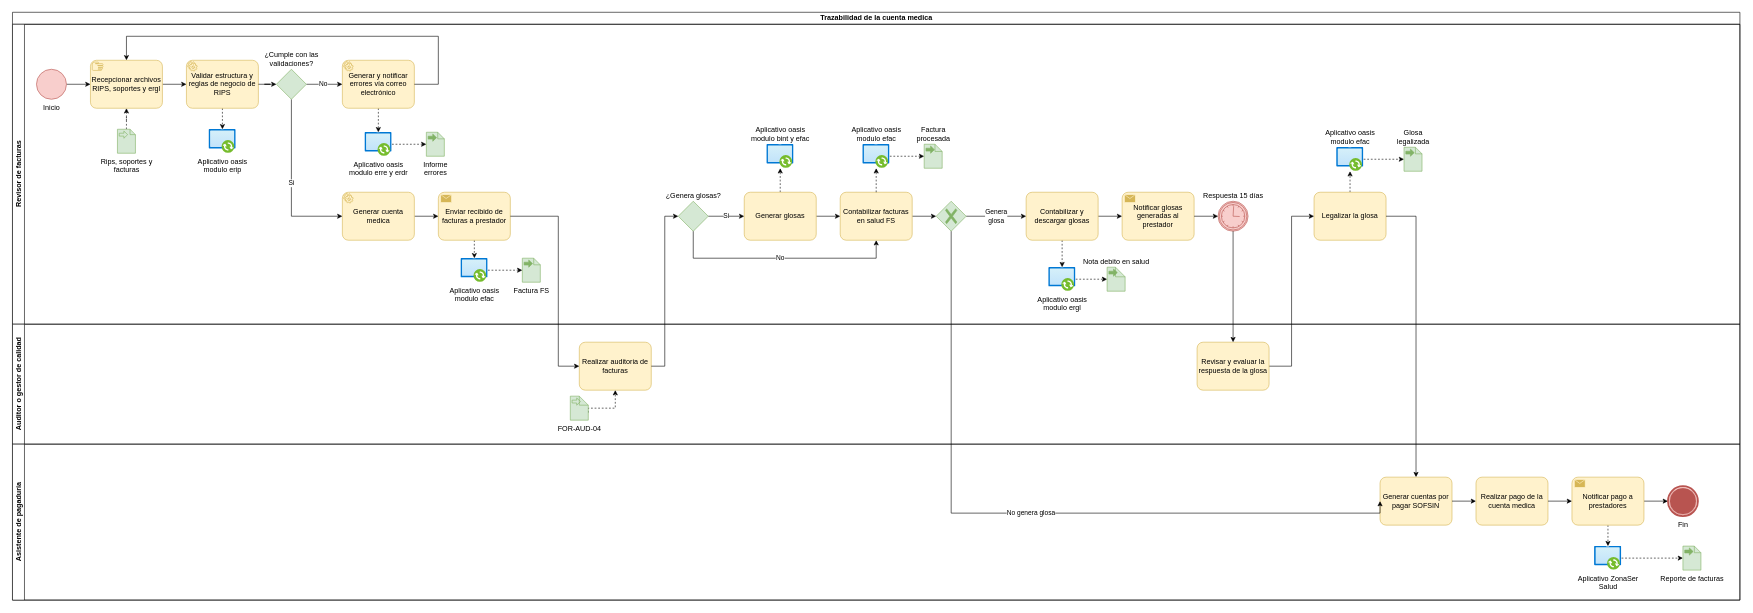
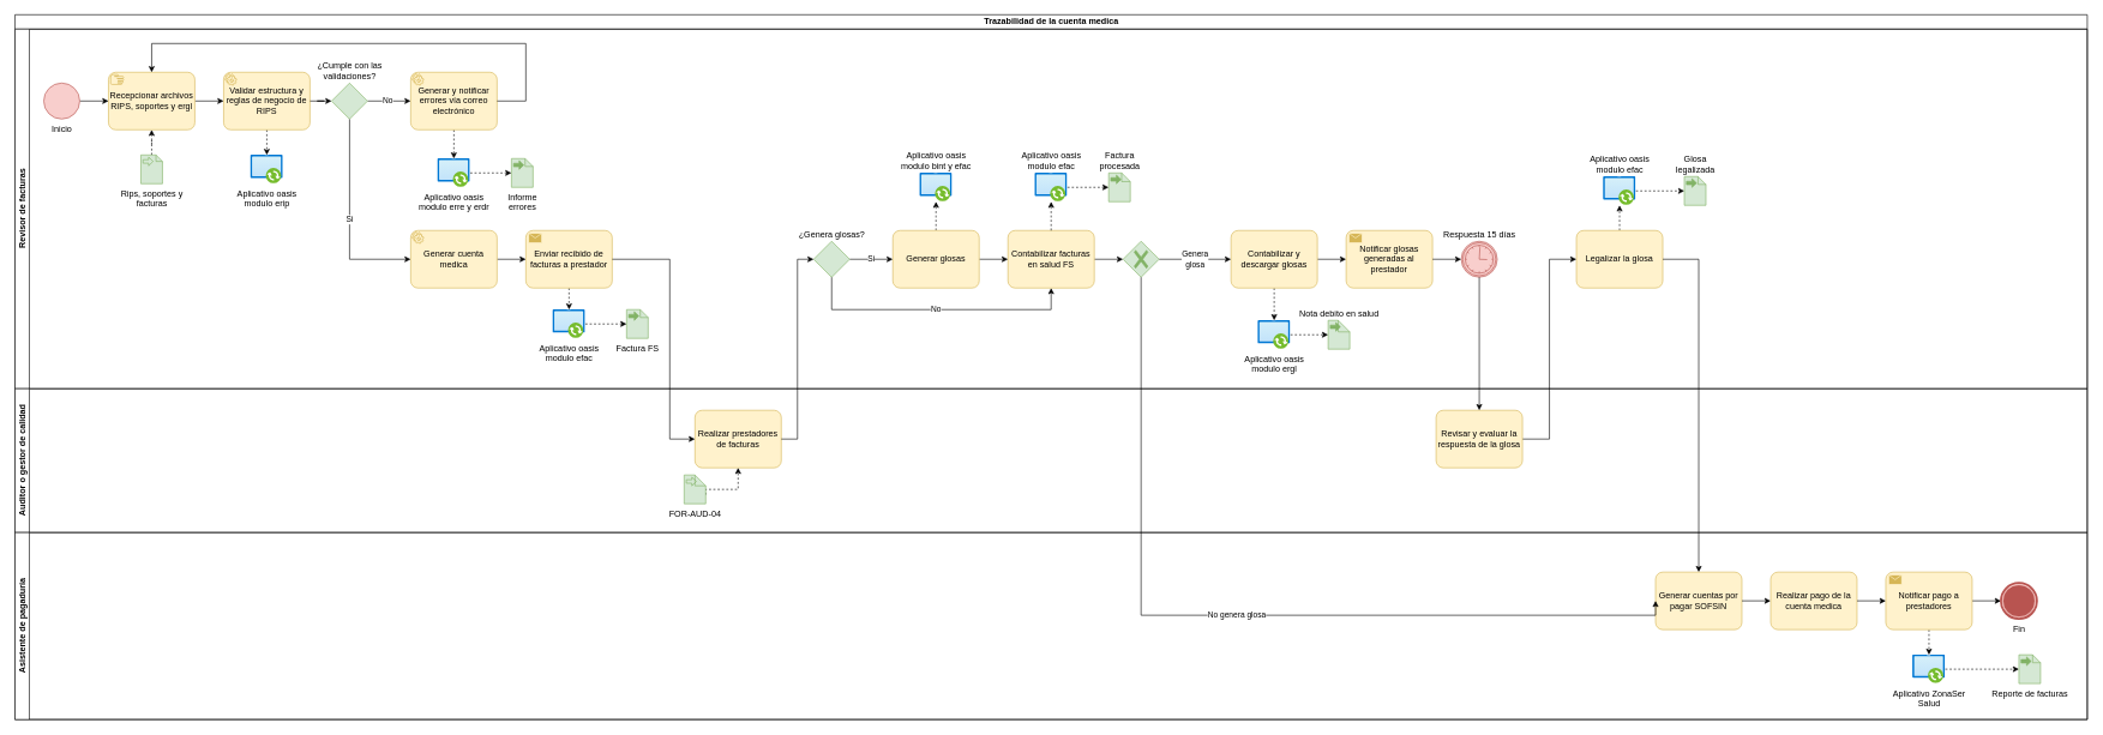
- <mxCell id="62" value="Realizar auditoria de facturas" style="points=[[0.25,0,0],[0.5,0,0],[0.75,0,0],[1,0.25,0],[1,0.5,0],[1,0.75,0],[0.75,1,0],[0.5,1,0],[0.25,1,0],[0,0.75,0],[0,0.5,0],[0,0.25,0]];shape=mxgraph.bpmn.task;whiteSpace=wrap;rectStyle=rounded;size=10;html=1;container=1;expand=0;collapsible=0;taskMarker=abstract;fillColor=#fff2cc;strokeColor=#d6b656;" parent="61" vertex="1"><mxGeometry x="945" y="30" width="120" height="80" as="geometry" /></mxCell>
+ <mxCell id="62" value="Realizar prestadores de facturas" style="points=[[0.25,0,0],[0.5,0,0],[0.75,0,0],[1,0.25,0],[1,0.5,0],[1,0.75,0],[0.75,1,0],[0.5,1,0],[0.25,1,0],[0,0.75,0],[0,0.5,0],[0,0.25,0]];shape=mxgraph.bpmn.task;whiteSpace=wrap;rectStyle=rounded;size=10;html=1;container=1;expand=0;collapsible=0;taskMarker=abstract;fillColor=#fff2cc;strokeColor=#d6b656;" parent="61" vertex="1"><mxGeometry x="945" y="30" width="120" height="80" as="geometry" /></mxCell>
